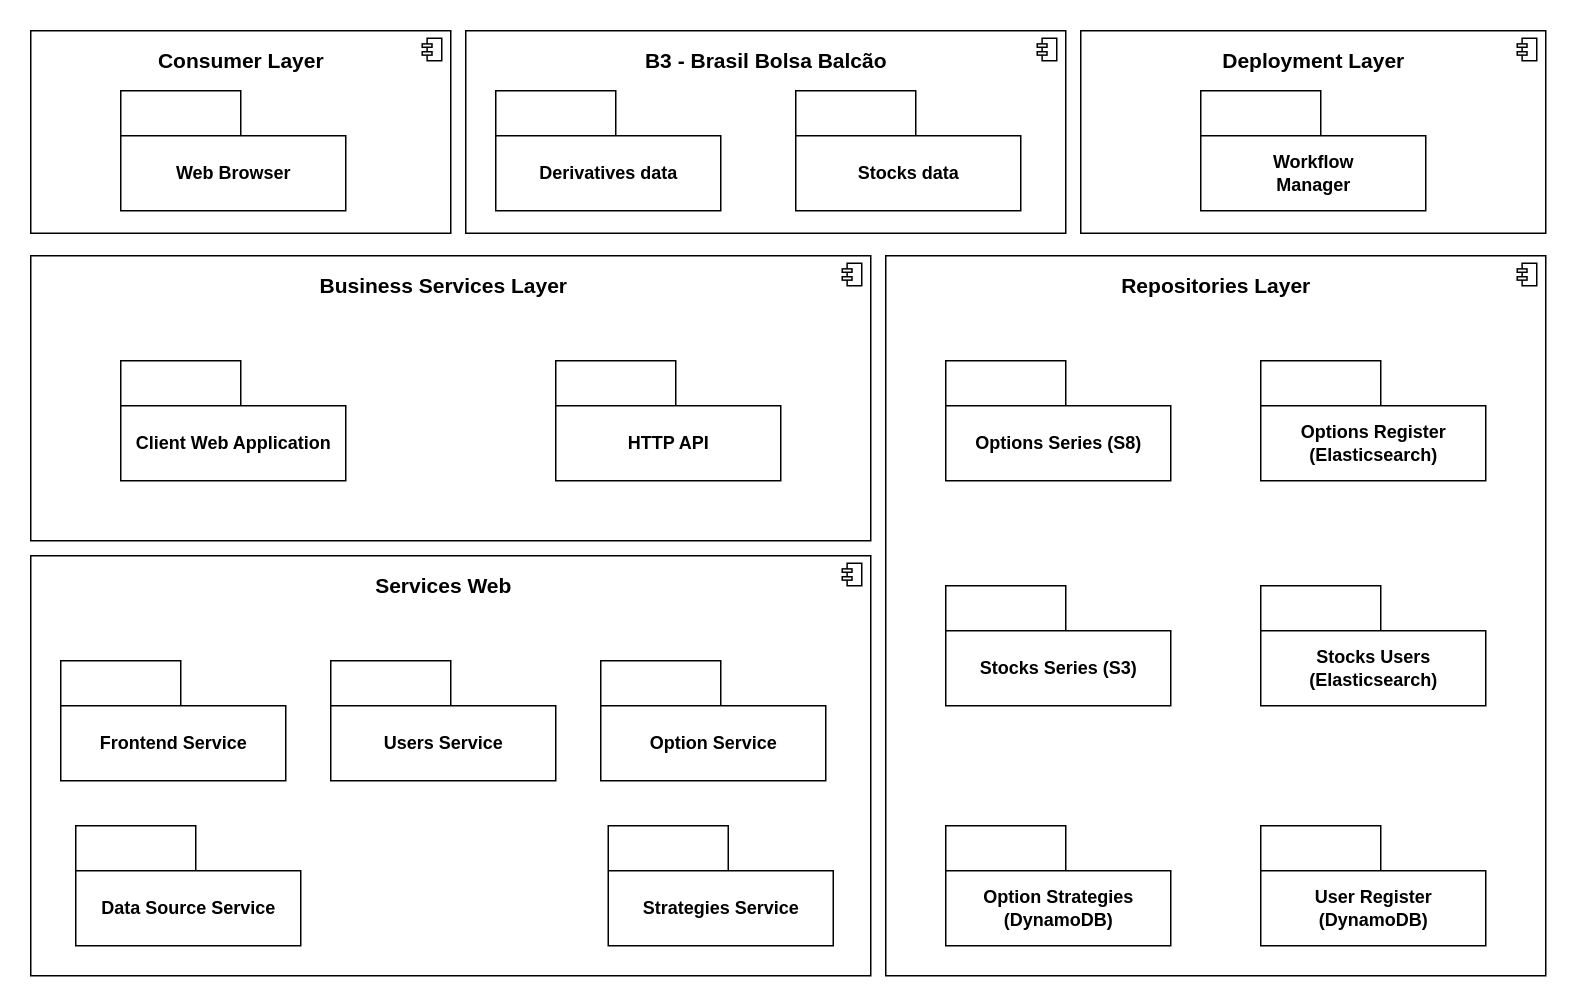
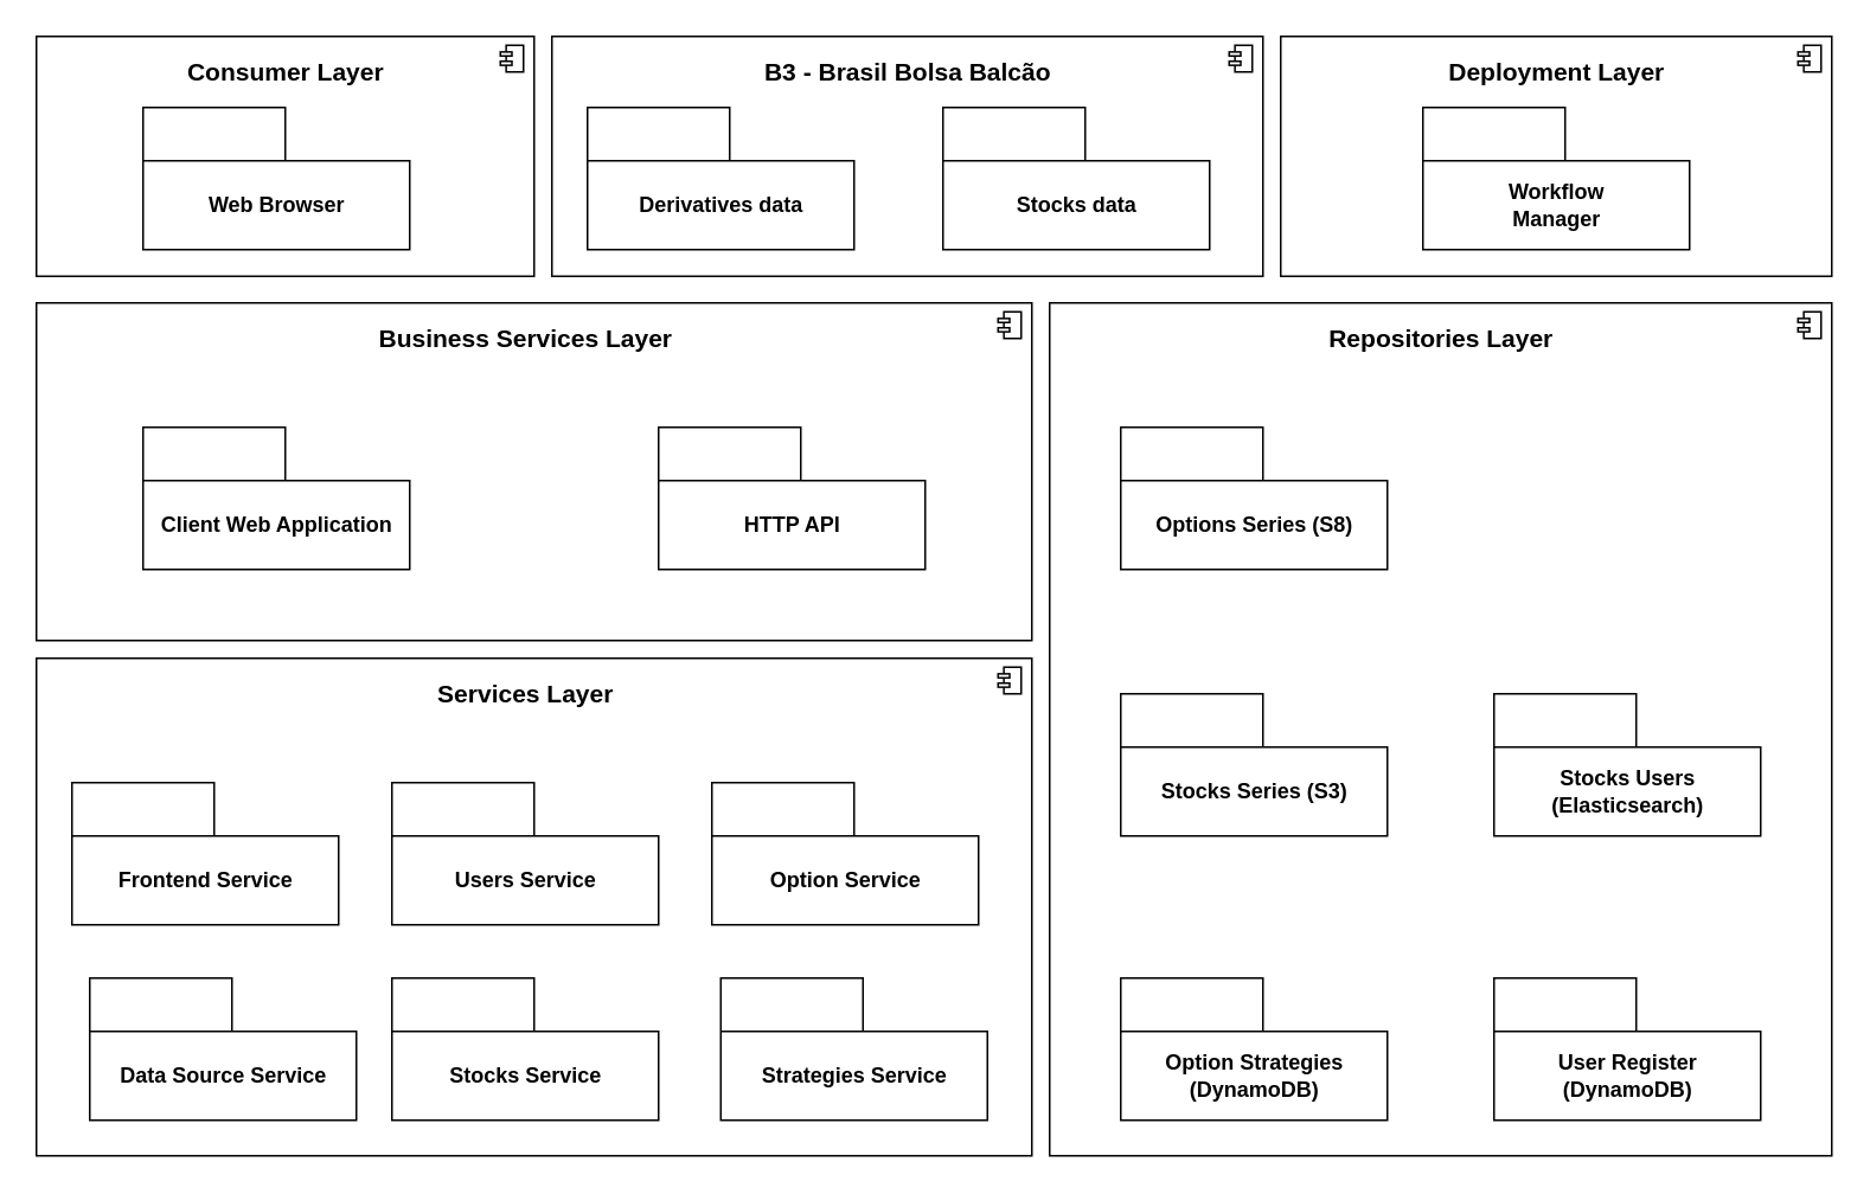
- <mxCell id="8" value="Options Register &lt;br&gt;(Elasticsearch)" style="shape=folder;fontStyle=1;tabWidth=80;tabHeight=30;tabPosition=left;html=1;boundedLbl=1;" vertex="1" parent="1"><mxGeometry x="840" y="240" width="150" height="80" as="geometry" /></mxCell>
- <mxCell id="22" value="Services Web" style="text;html=1;align=center;verticalAlign=middle;resizable=0;points=[];autosize=1;strokeColor=none;fillColor=none;fontStyle=1;fontSize=14;" vertex="1" parent="1"><mxGeometry x="240" y="380" width="110" height="20" as="geometry" /></mxCell>
+ <mxCell id="22" value="Services Layer" style="text;html=1;align=center;verticalAlign=middle;resizable=0;points=[];autosize=1;strokeColor=none;fillColor=none;fontStyle=1;fontSize=14;" vertex="1" parent="1"><mxGeometry x="240" y="380" width="110" height="20" as="geometry" /></mxCell>
+ <mxCell id="26" value="Stocks Service" style="shape=folder;fontStyle=1;tabWidth=80;tabHeight=30;tabPosition=left;html=1;boundedLbl=1;" vertex="1" parent="1"><mxGeometry x="220" y="550" width="150" height="80" as="geometry" /></mxCell>
